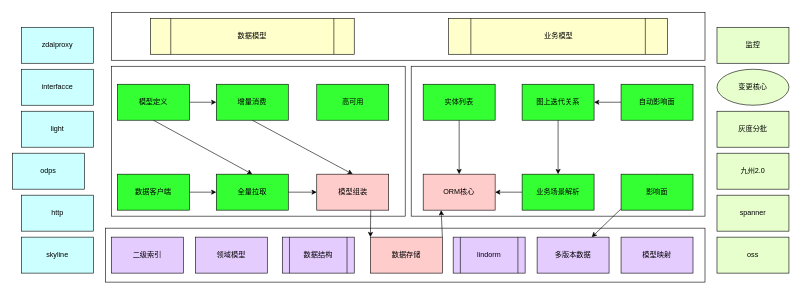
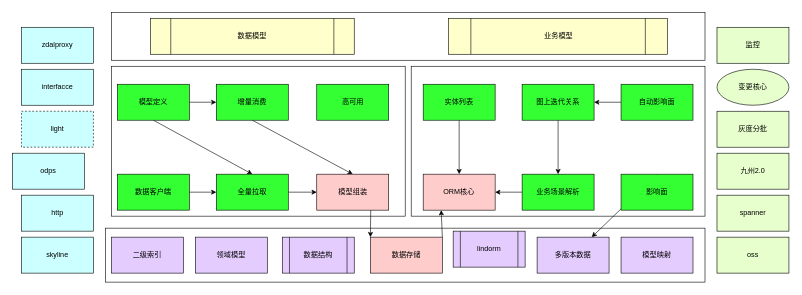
- <mxCell id="47" value="light" style="rounded=0;whiteSpace=wrap;html=1;fillColor=#CCFFFF;" parent="1" vertex="1"><mxGeometry x="35" y="185" width="120" height="60" as="geometry" /></mxCell>
+ <mxCell id="47" value="light" style="rounded=0;whiteSpace=wrap;html=1;fillColor=#CCFFFF;dashed=1;" parent="1" vertex="1"><mxGeometry x="35" y="185" width="120" height="60" as="geometry" /></mxCell>
- <mxCell id="44" value="lindorm" style="shape=process;whiteSpace=wrap;html=1;backgroundOutline=1;fillColor=#E5CCFF;" parent="1" vertex="1"><mxGeometry x="755" y="395" width="120" height="60" as="geometry" /></mxCell>
+ <mxCell id="44" value="lindorm" style="shape=process;whiteSpace=wrap;html=1;backgroundOutline=1;fillColor=#E5CCFF;" parent="1" vertex="1"><mxGeometry x="755" y="385" width="120" height="60" as="geometry" /></mxCell>
